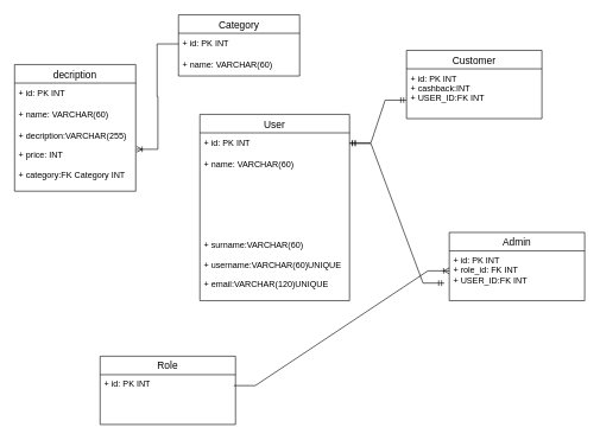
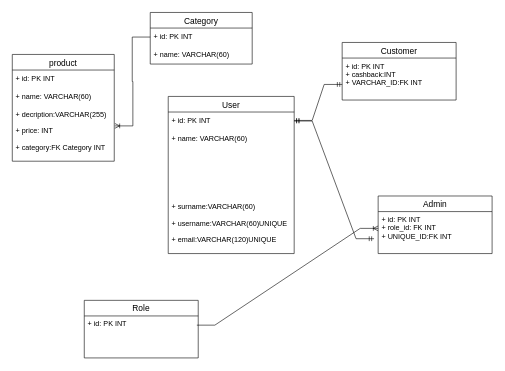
- <mxCell id="2" value="decription" style="swimlane;fontStyle=0;childLayout=stackLayout;horizontal=1;startSize=26;horizontalStack=0;resizeParent=1;resizeParentMax=0;resizeLast=0;collapsible=1;marginBottom=0;align=center;fontSize=14;" vertex="1" parent="1"><mxGeometry x="20" y="90" width="170" height="178" as="geometry" /></mxCell>
+ <mxCell id="2" value="product" style="swimlane;fontStyle=0;childLayout=stackLayout;horizontal=1;startSize=26;horizontalStack=0;resizeParent=1;resizeParentMax=0;resizeLast=0;collapsible=1;marginBottom=0;align=center;fontSize=14;" vertex="1" parent="1"><mxGeometry x="20" y="90" width="170" height="178" as="geometry" /></mxCell>
- <mxCell id="15" value="+ id: PK INT&#10;+ cashback:INT&#10;+ USER_ID:FK INT&#10;&#10;" style="text;strokeColor=none;fillColor=none;spacingLeft=4;spacingRight=4;overflow=hidden;rotatable=0;points=[[0,0.5],[1,0.5]];portConstraint=eastwest;fontSize=12;" vertex="1" parent="14"><mxGeometry y="26" width="190" height="70" as="geometry" /></mxCell>
+ <mxCell id="15" value="+ id: PK INT&#10;+ cashback:INT&#10;+ VARCHAR_ID:FK INT&#10;&#10;" style="text;strokeColor=none;fillColor=none;spacingLeft=4;spacingRight=4;overflow=hidden;rotatable=0;points=[[0,0.5],[1,0.5]];portConstraint=eastwest;fontSize=12;" vertex="1" parent="14"><mxGeometry y="26" width="190" height="70" as="geometry" /></mxCell>
- <mxCell id="18" value="+ id: PK INT&#10;+ role_id: FK INT&#10;+ USER_ID:FK INT&#10;&#10;" style="text;strokeColor=none;fillColor=none;spacingLeft=4;spacingRight=4;overflow=hidden;rotatable=0;points=[[0,0.5],[1,0.5]];portConstraint=eastwest;fontSize=12;" vertex="1" parent="17"><mxGeometry y="26" width="190" height="70" as="geometry" /></mxCell>
+ <mxCell id="18" value="+ id: PK INT&#10;+ role_id: FK INT&#10;+ UNIQUE_ID:FK INT&#10;&#10;" style="text;strokeColor=none;fillColor=none;spacingLeft=4;spacingRight=4;overflow=hidden;rotatable=0;points=[[0,0.5],[1,0.5]];portConstraint=eastwest;fontSize=12;" vertex="1" parent="17"><mxGeometry y="26" width="190" height="70" as="geometry" /></mxCell>
